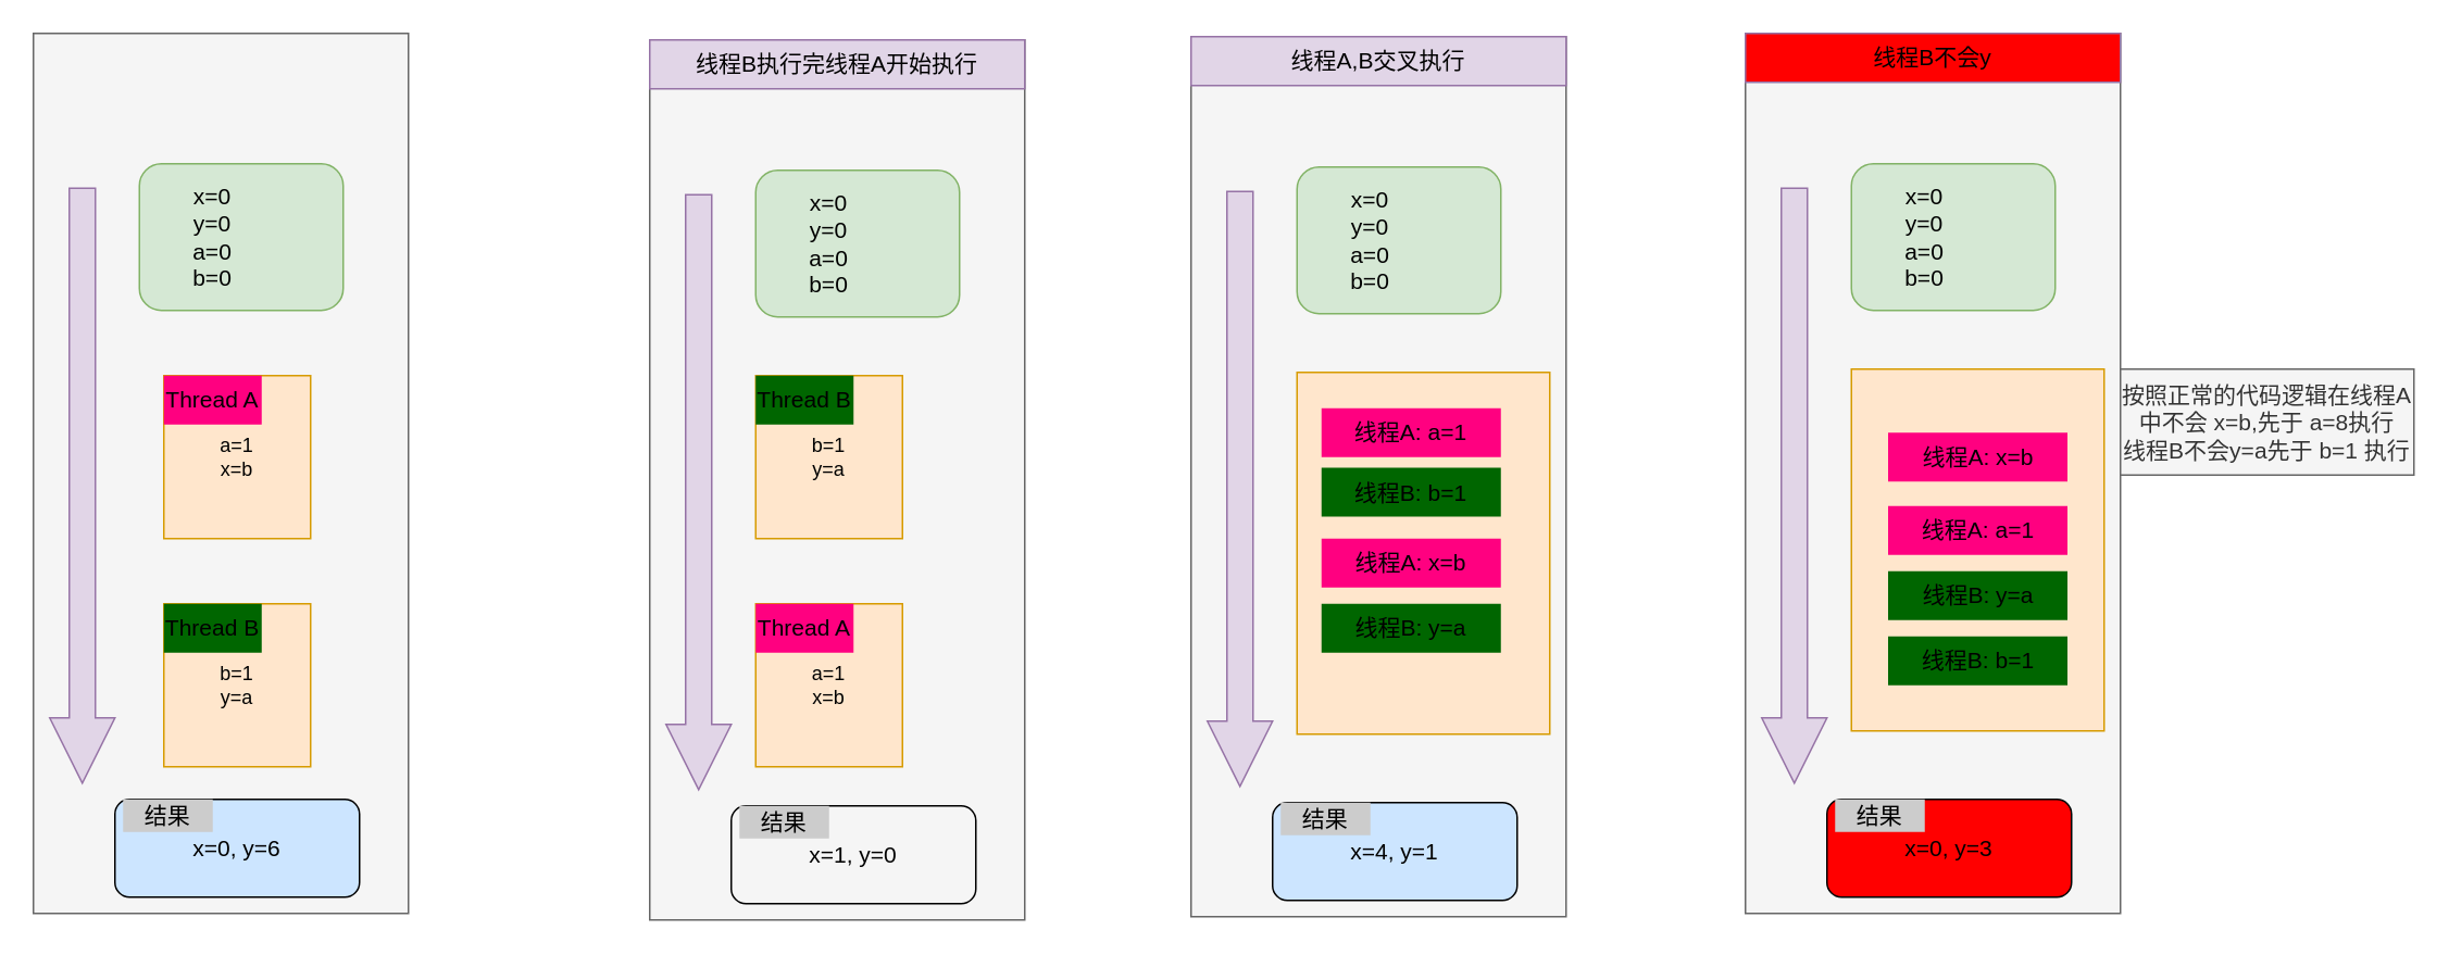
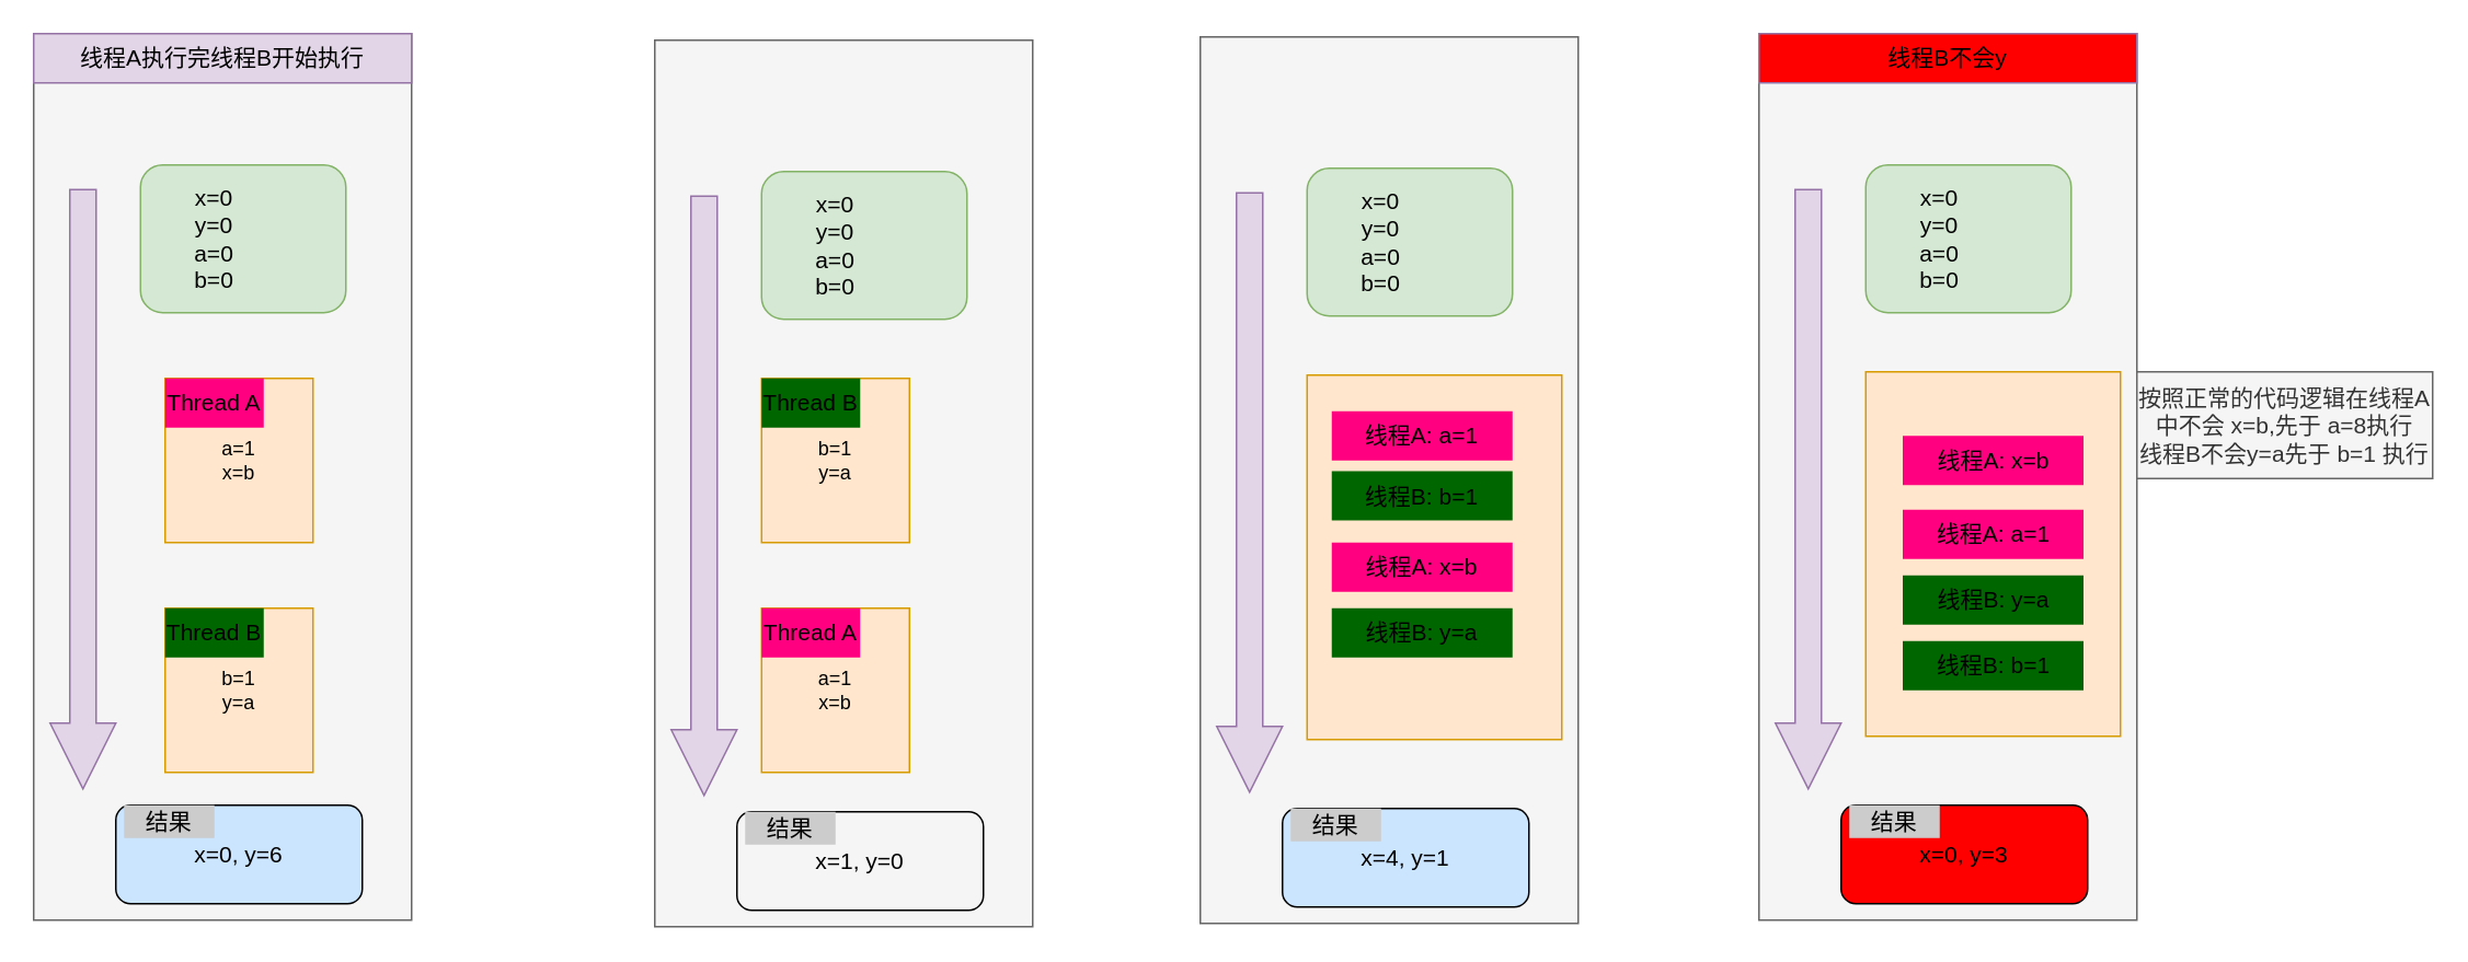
+ <mxCell id="12" value="线程A执行完线程B开始执行" style="text;html=1;strokeColor=#9673a6;fillColor=#e1d5e7;align=center;verticalAlign=middle;whiteSpace=wrap;rounded=0;fontSize=14;" vertex="1" parent="1"><mxGeometry x="20" y="20" width="230" height="30" as="geometry" /></mxCell>
- <mxCell id="31" value="线程A,B交叉执行" style="text;html=1;strokeColor=#9673a6;fillColor=#e1d5e7;align=center;verticalAlign=middle;whiteSpace=wrap;rounded=0;fontSize=14;" vertex="1" parent="1"><mxGeometry x="730" y="22" width="230" height="30" as="geometry" /></mxCell>
- <mxCell id="23" value="线程B执行完线程A开始执行" style="text;html=1;strokeColor=#9673a6;fillColor=#e1d5e7;align=center;verticalAlign=middle;whiteSpace=wrap;rounded=0;fontSize=14;" vertex="1" parent="1"><mxGeometry x="398" y="24" width="230" height="30" as="geometry" /></mxCell>
